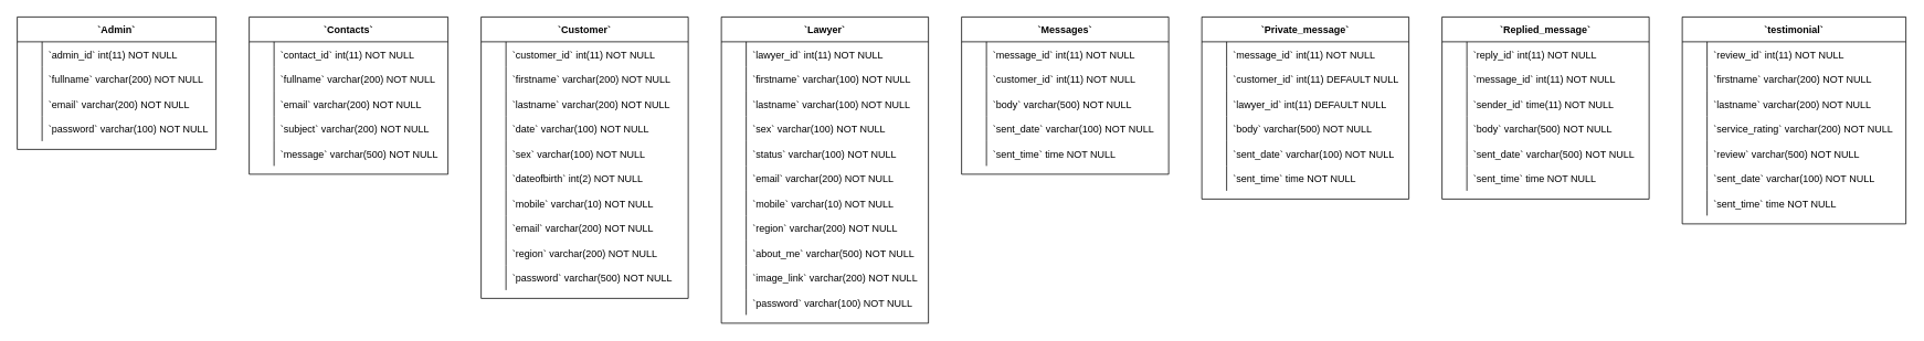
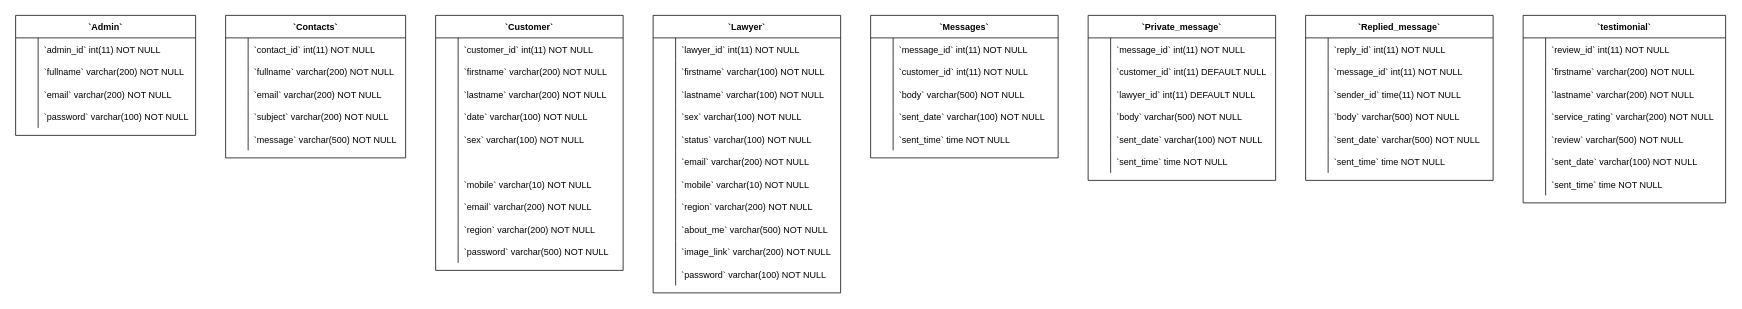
- <mxCell id="49" value="`dateofbirth` int(2) NOT NULL" style="shape=partialRectangle;overflow=hidden;connectable=0;fillColor=none;top=0;left=0;bottom=0;right=0;align=left;spacingLeft=6;" vertex="1" parent="47"><mxGeometry x="30" width="220" height="30" as="geometry" /></mxCell>
